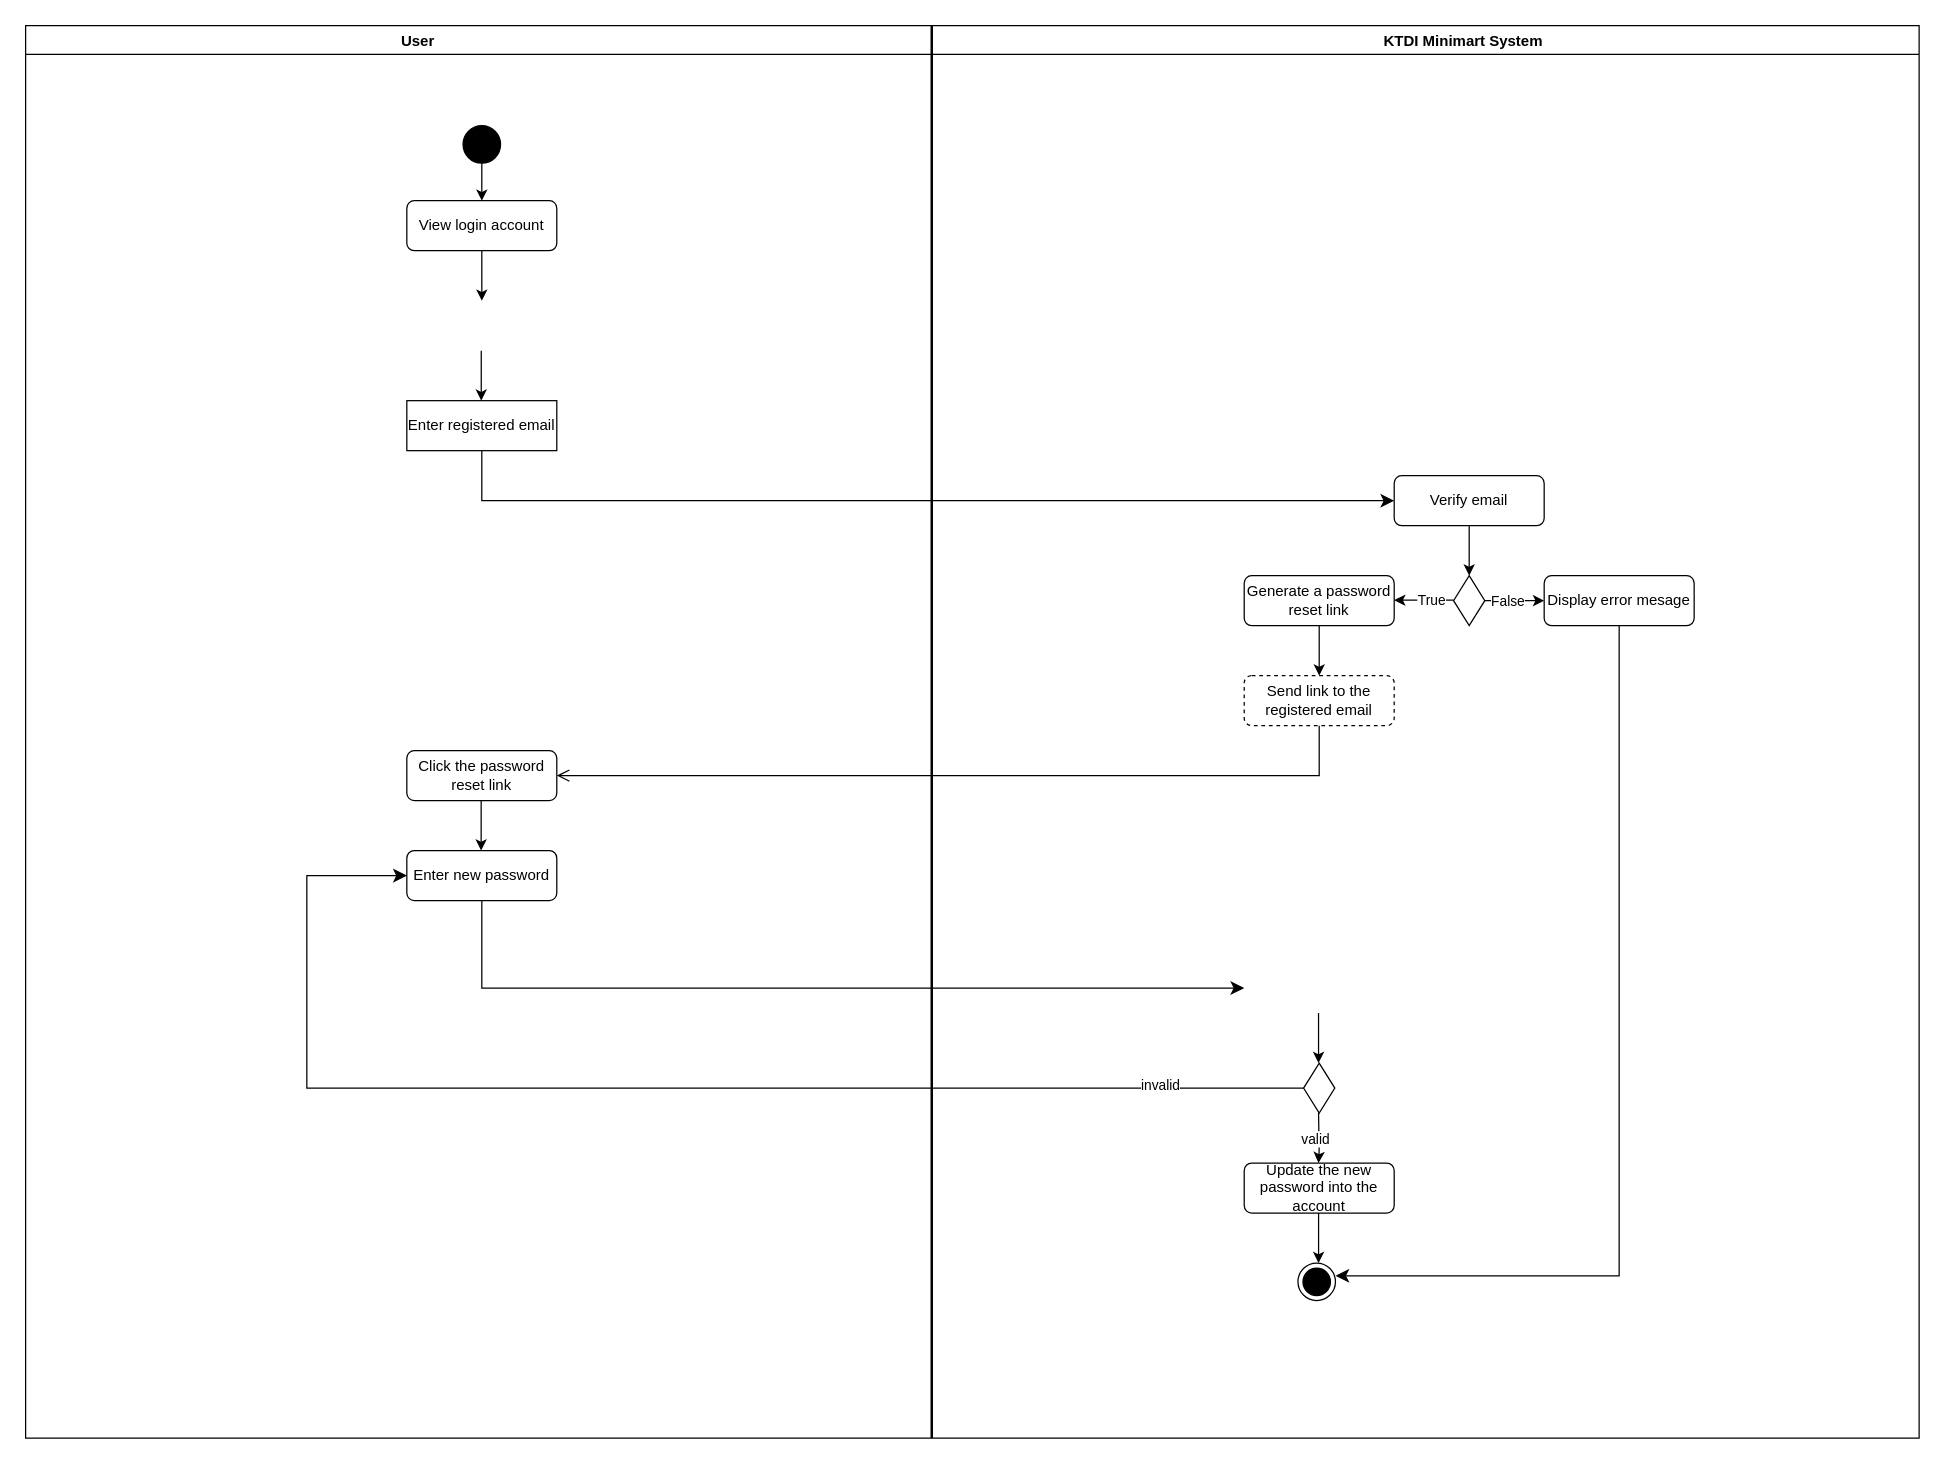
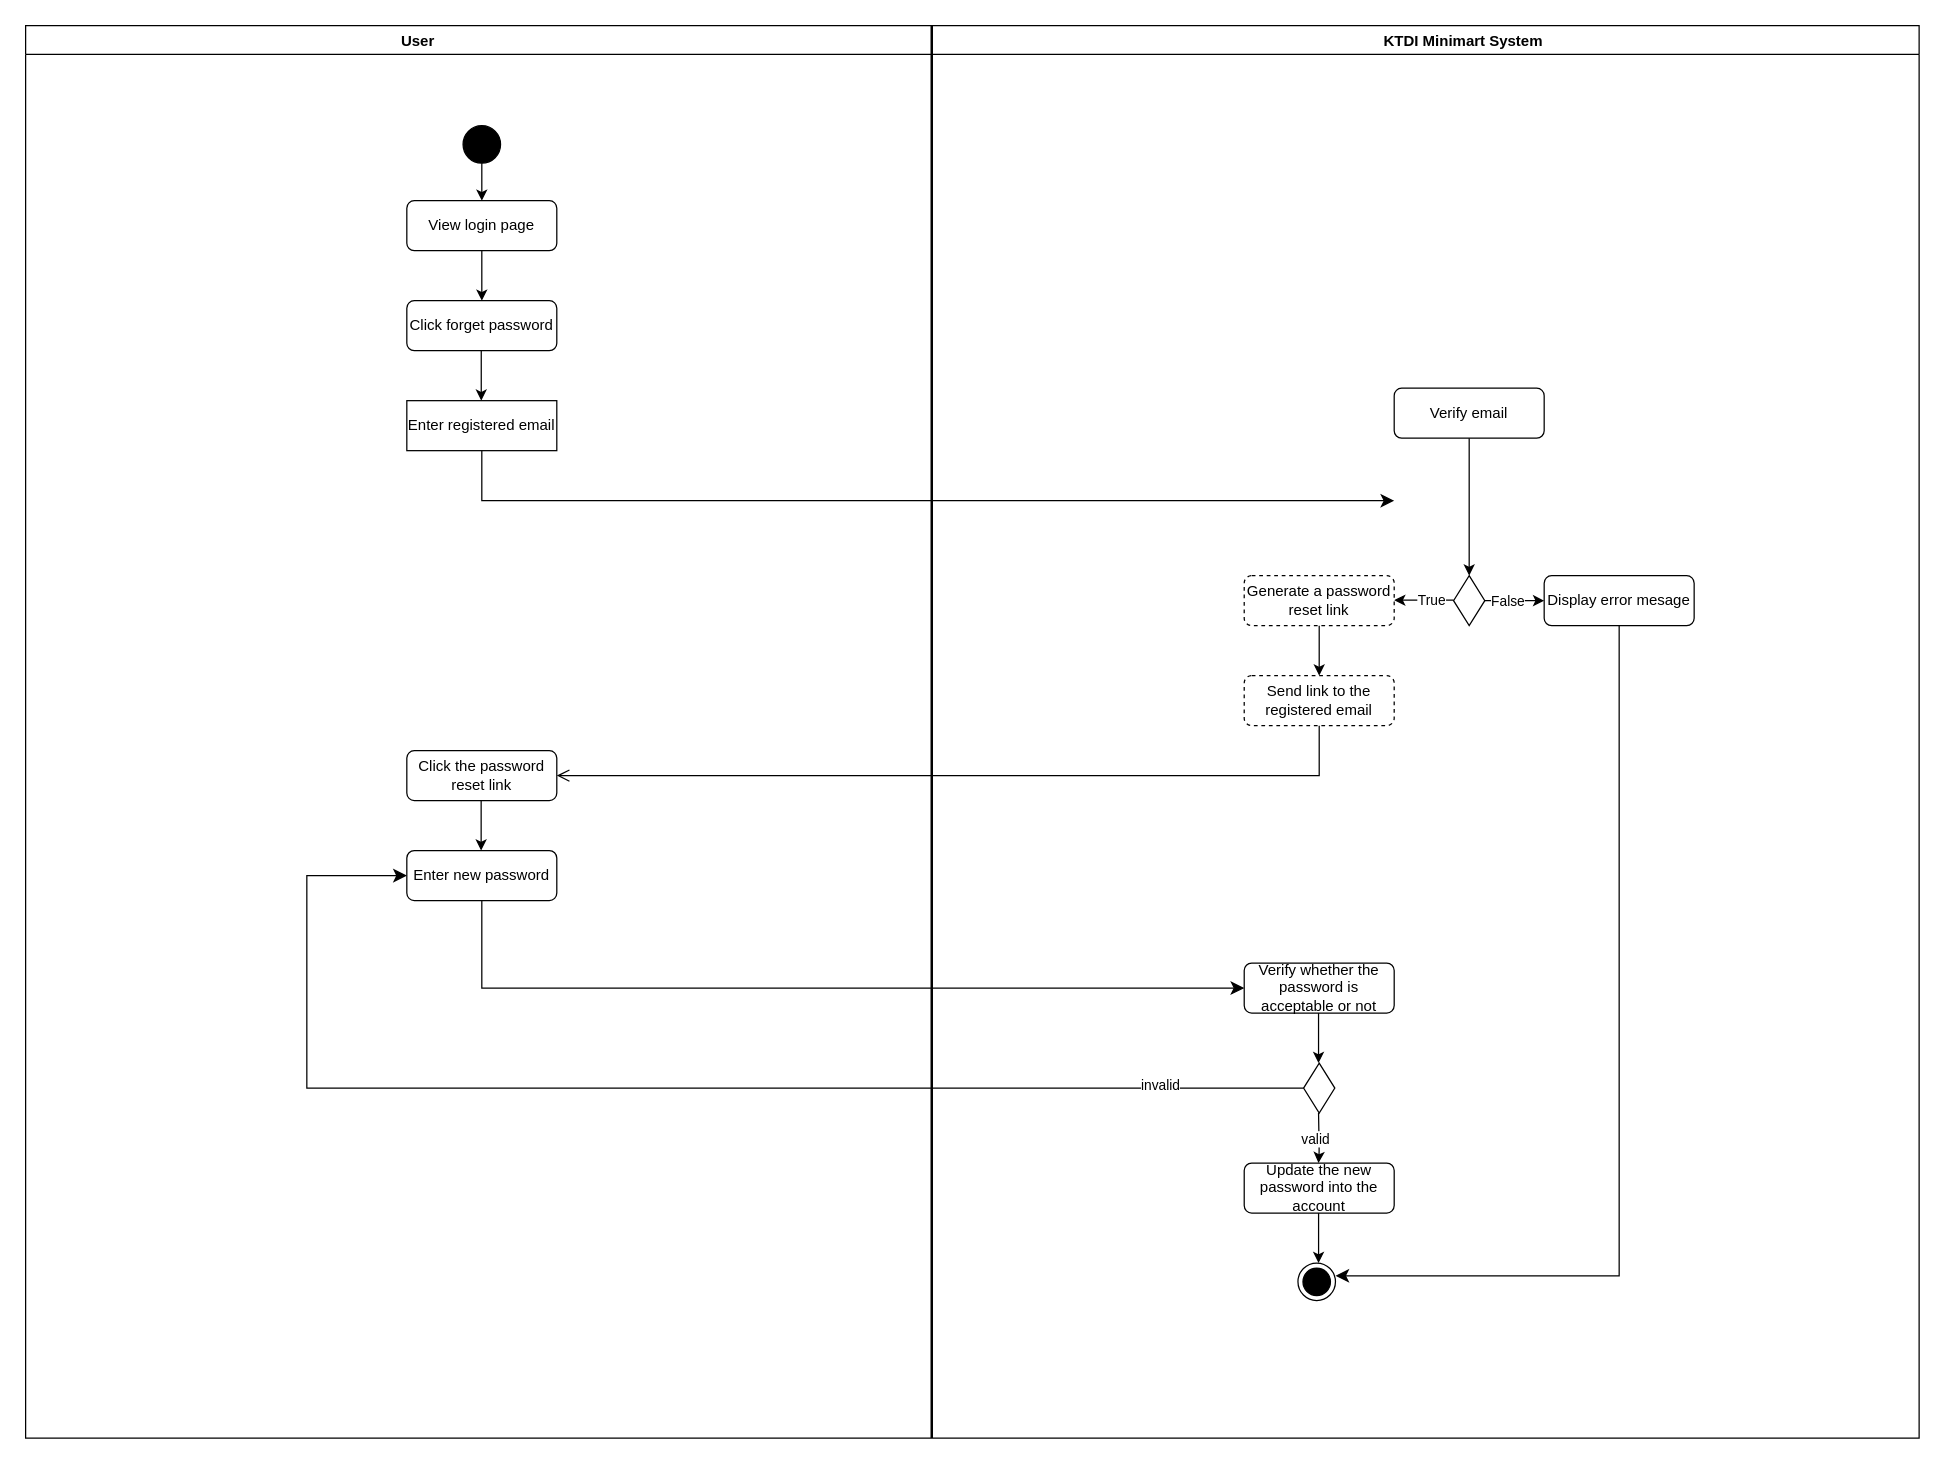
- <mxCell id="6" value="View login account" style="rounded=1;whiteSpace=wrap;html=1;" vertex="1" parent="2"><mxGeometry x="305" y="140" width="120" height="40" as="geometry" /></mxCell>
+ <mxCell id="6" value="View login page" style="rounded=1;whiteSpace=wrap;html=1;" vertex="1" parent="2"><mxGeometry x="305" y="140" width="120" height="40" as="geometry" /></mxCell>
+ <mxCell id="8" value="Click forget password" style="rounded=1;whiteSpace=wrap;html=1;" vertex="1" parent="2"><mxGeometry x="305" y="220" width="120" height="40" as="geometry" /></mxCell>
- <mxCell id="12" value="Verify email" style="rounded=1;whiteSpace=wrap;html=1;" vertex="1" parent="2"><mxGeometry x="1095" y="360" width="120" height="40" as="geometry" /></mxCell>
+ <mxCell id="12" value="Verify email" style="rounded=1;whiteSpace=wrap;html=1;" vertex="1" parent="2"><mxGeometry x="1095" y="290" width="120" height="40" as="geometry" /></mxCell>
- <mxCell id="19" value="Generate a password reset link" style="rounded=1;whiteSpace=wrap;html=1;" vertex="1" parent="2"><mxGeometry x="975" y="440" width="120" height="40" as="geometry" /></mxCell>
+ <mxCell id="19" value="Generate a password reset link" style="rounded=1;whiteSpace=wrap;html=1;dashed=1;" vertex="1" parent="2"><mxGeometry x="975" y="440" width="120" height="40" as="geometry" /></mxCell>
+ <mxCell id="27" value="Verify whether the password is acceptable or not" style="rounded=1;whiteSpace=wrap;html=1;" vertex="1" parent="2"><mxGeometry x="975" y="750" width="120" height="40" as="geometry" /></mxCell>
